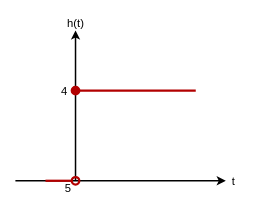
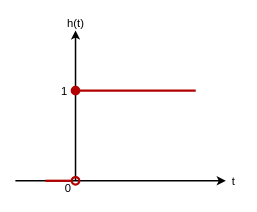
- <mxCell id="6" value="&lt;font style=&quot;font-size: 15px&quot;&gt;4&lt;/font&gt;" style="text;html=1;align=center;verticalAlign=middle;resizable=0;points=[];autosize=1;" vertex="1" parent="1"><mxGeometry x="75" y="110" width="20" height="20" as="geometry" /></mxCell>
+ <mxCell id="6" value="&lt;font style=&quot;font-size: 15px&quot;&gt;1&lt;/font&gt;" style="text;html=1;align=center;verticalAlign=middle;resizable=0;points=[];autosize=1;" vertex="1" parent="1"><mxGeometry x="75" y="110" width="20" height="20" as="geometry" /></mxCell>
- <mxCell id="7" value="&lt;font style=&quot;font-size: 15px&quot;&gt;5&lt;/font&gt;" style="text;html=1;align=center;verticalAlign=middle;resizable=0;points=[];autosize=1;" vertex="1" parent="1"><mxGeometry x="80" y="240" width="20" height="20" as="geometry" /></mxCell>
+ <mxCell id="7" value="&lt;font style=&quot;font-size: 15px&quot;&gt;0&lt;/font&gt;" style="text;html=1;align=center;verticalAlign=middle;resizable=0;points=[];autosize=1;" vertex="1" parent="1"><mxGeometry x="80" y="240" width="20" height="20" as="geometry" /></mxCell>
